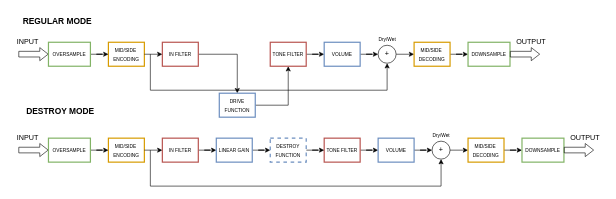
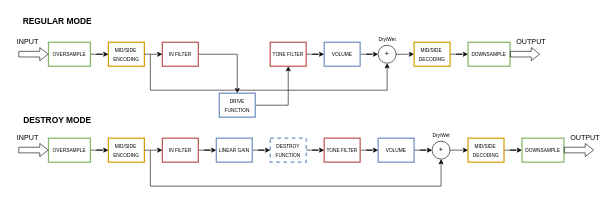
- <mxCell id="49" value="&lt;font style=&quot;font-size: 14px;&quot;&gt;DESTROY MODE&lt;/font&gt;" style="text;html=1;strokeColor=none;fillColor=none;align=center;verticalAlign=middle;whiteSpace=wrap;rounded=0;fontSize=8;fontStyle=1" vertex="1" parent="1"><mxGeometry x="35" y="170" width="130" height="30" as="geometry" /></mxCell>
+ <mxCell id="49" value="&lt;font style=&quot;font-size: 14px;&quot;&gt;DESTROY MODE&lt;/font&gt;" style="text;html=1;strokeColor=none;fillColor=none;align=center;verticalAlign=middle;whiteSpace=wrap;rounded=0;fontSize=8;fontStyle=1" vertex="1" parent="1"><mxGeometry x="30" y="185" width="130" height="30" as="geometry" /></mxCell>
